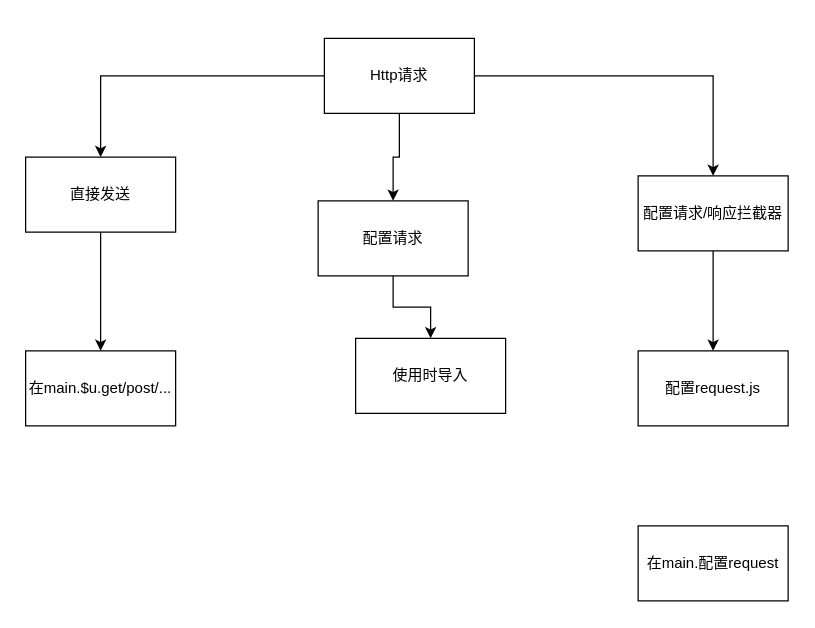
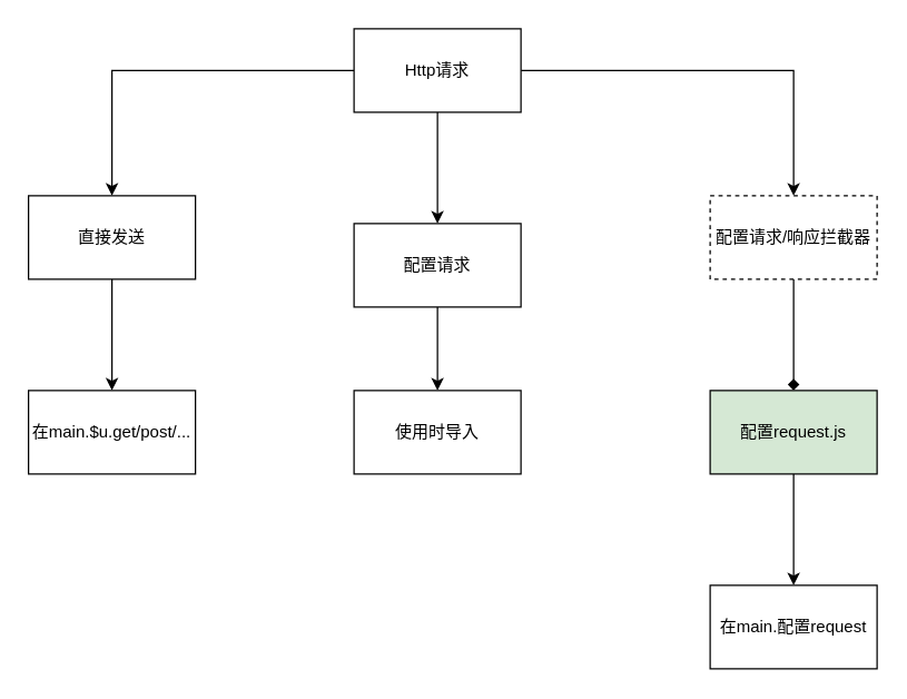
- <mxCell id="5" value="Http请求" style="rounded=0;whiteSpace=wrap;html=1;" parent="1" vertex="1"><mxGeometry x="259" y="30" width="120" height="60" as="geometry" /></mxCell>
+ <mxCell id="5" value="Http请求" style="rounded=0;whiteSpace=wrap;html=1;" parent="1" vertex="1"><mxGeometry x="254" y="20" width="120" height="60" as="geometry" /></mxCell>
- <mxCell id="7" value="直接发送" style="whiteSpace=wrap;html=1;rounded=0;" parent="1" vertex="1"><mxGeometry x="20" y="125" width="120" height="60" as="geometry" /></mxCell>
+ <mxCell id="7" value="直接发送" style="whiteSpace=wrap;html=1;rounded=0;" parent="1" vertex="1"><mxGeometry x="20" y="140" width="120" height="60" as="geometry" /></mxCell>
- <mxCell id="10" value="配置请求/响应拦截器" style="whiteSpace=wrap;html=1;rounded=0;" parent="1" vertex="1"><mxGeometry x="510" y="140" width="120" height="60" as="geometry" /></mxCell>
+ <mxCell id="10" value="配置请求/响应拦截器" style="whiteSpace=wrap;html=1;rounded=0;dashed=1;" parent="1" vertex="1"><mxGeometry x="510" y="140" width="120" height="60" as="geometry" /></mxCell>
- <mxCell id="9" value="" style="edgeStyle=orthogonalEdgeStyle;rounded=0;orthogonalLoop=1;jettySize=auto;html=1;" parent="1" source="10" target="12" edge="1"><mxGeometry relative="1" as="geometry" /></mxCell>
+ <mxCell id="9" value="" style="edgeStyle=orthogonalEdgeStyle;rounded=0;orthogonalLoop=1;jettySize=auto;html=1;endArrow=diamond;" parent="1" source="10" target="12" edge="1"><mxGeometry relative="1" as="geometry" /></mxCell>
- <mxCell id="16" value="使用时导入" style="whiteSpace=wrap;html=1;rounded=0;" parent="1" vertex="1"><mxGeometry x="284" y="270" width="120" height="60" as="geometry" /></mxCell>
+ <mxCell id="16" value="使用时导入" style="whiteSpace=wrap;html=1;rounded=0;" parent="1" vertex="1"><mxGeometry x="254" y="280" width="120" height="60" as="geometry" /></mxCell>
- <mxCell id="12" value="配置request.js" style="whiteSpace=wrap;html=1;rounded=0;" parent="1" vertex="1"><mxGeometry x="510" y="280" width="120" height="60" as="geometry" /></mxCell>
+ <mxCell id="12" value="配置request.js" style="whiteSpace=wrap;html=1;rounded=0;fillColor=#d5e8d4;" parent="1" vertex="1"><mxGeometry x="510" y="280" width="120" height="60" as="geometry" /></mxCell>
+ <mxCell id="11" value="" style="edgeStyle=orthogonalEdgeStyle;rounded=0;orthogonalLoop=1;jettySize=auto;html=1;" parent="1" source="12" target="13" edge="1"><mxGeometry relative="1" as="geometry" /></mxCell>
